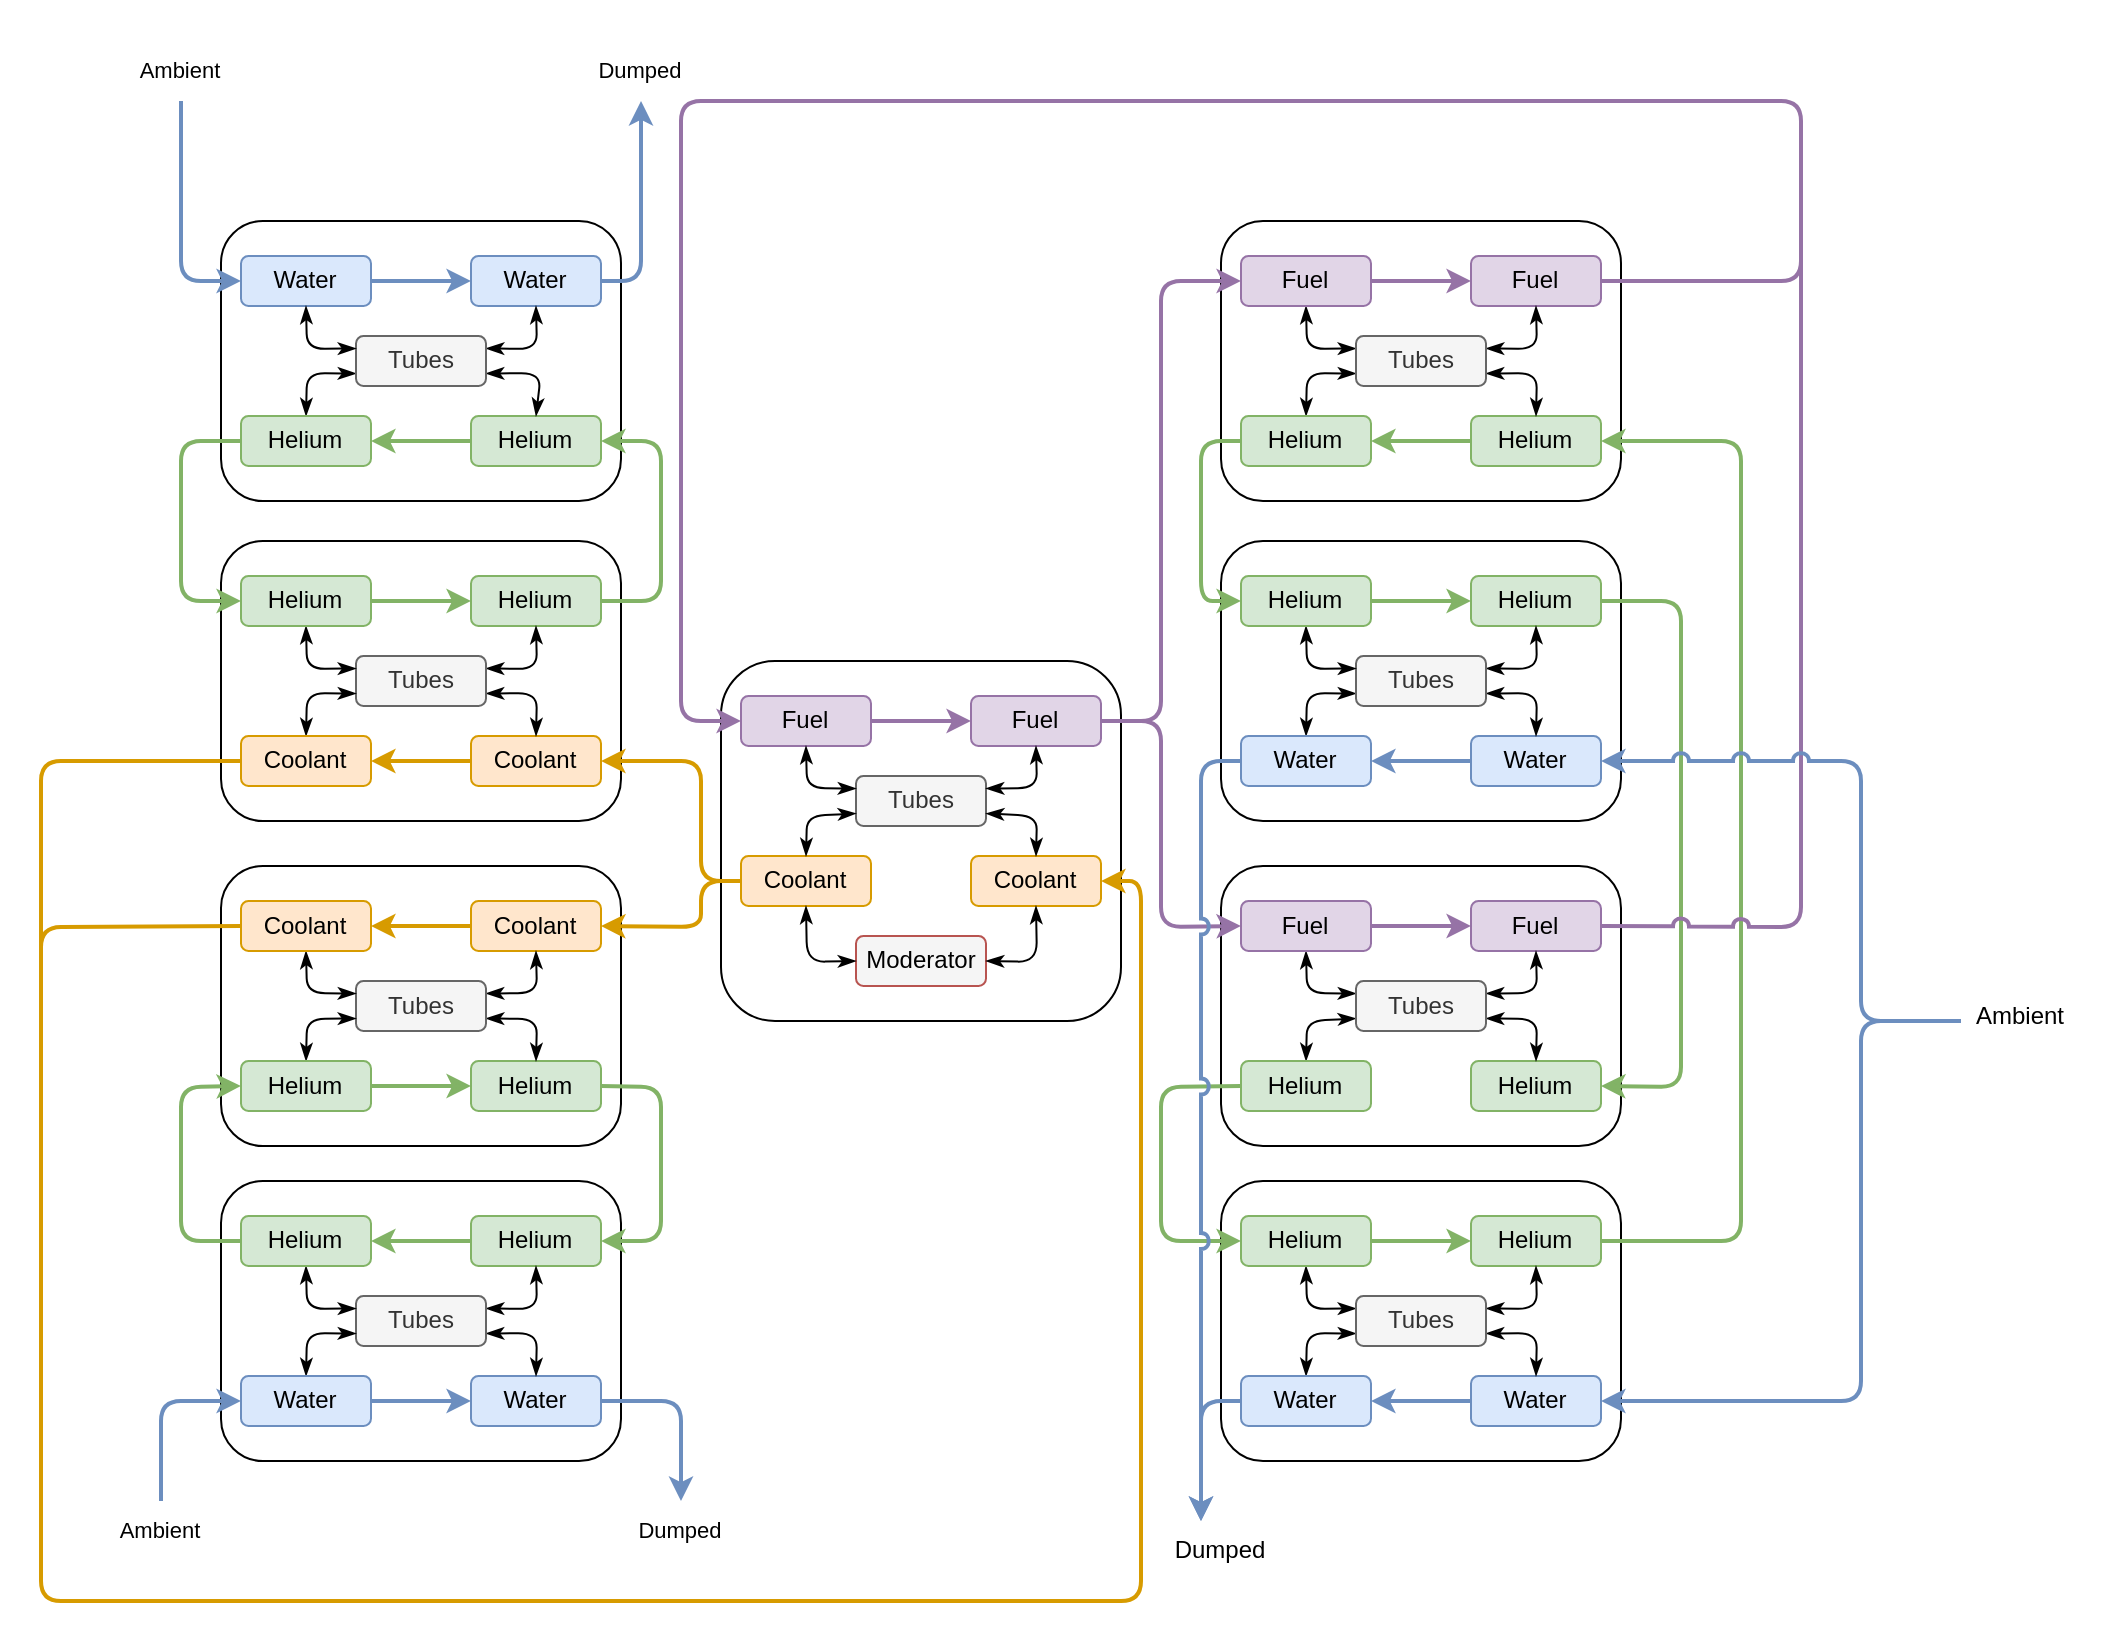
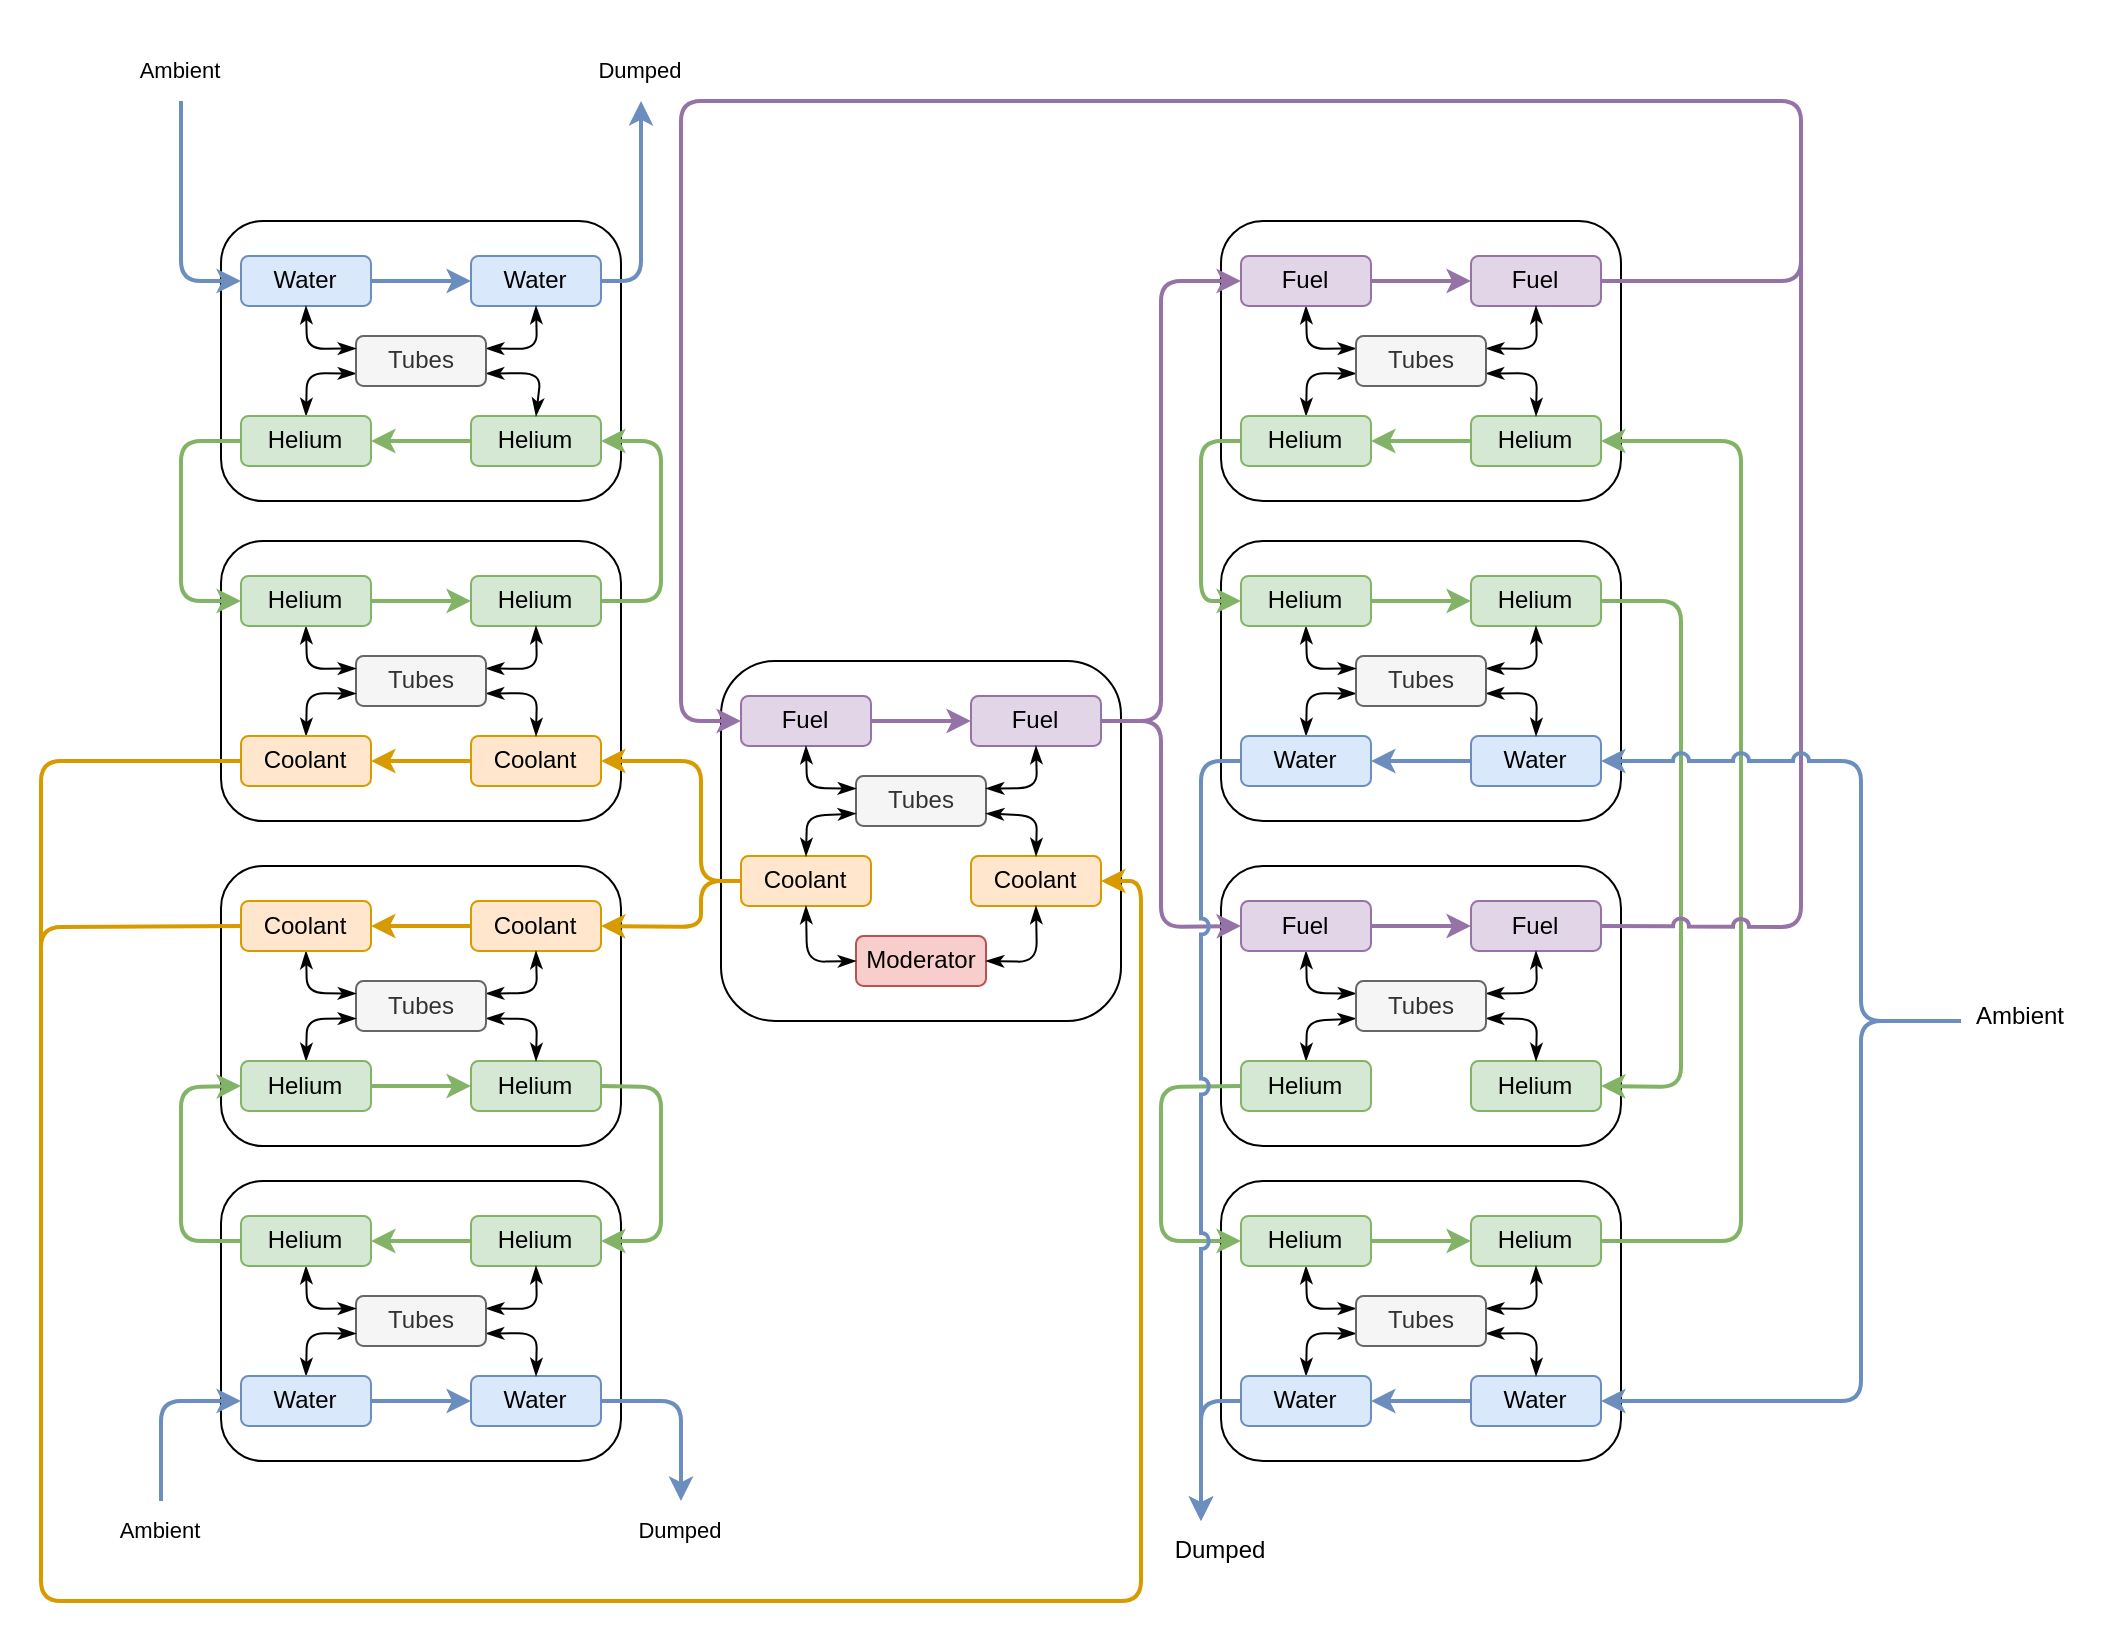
- <mxCell id="3" value="Moderator" style="rounded=1;whiteSpace=wrap;html=1;fillColor=#f5f5f5;strokeColor=#b85450;" parent="1" vertex="1"><mxGeometry x="427.5" y="467.5" width="65" height="25" as="geometry" /></mxCell>
+ <mxCell id="3" value="Moderator" style="rounded=1;whiteSpace=wrap;html=1;fillColor=#f8cecc;strokeColor=#b85450;" parent="1" vertex="1"><mxGeometry x="427.5" y="467.5" width="65" height="25" as="geometry" /></mxCell>
